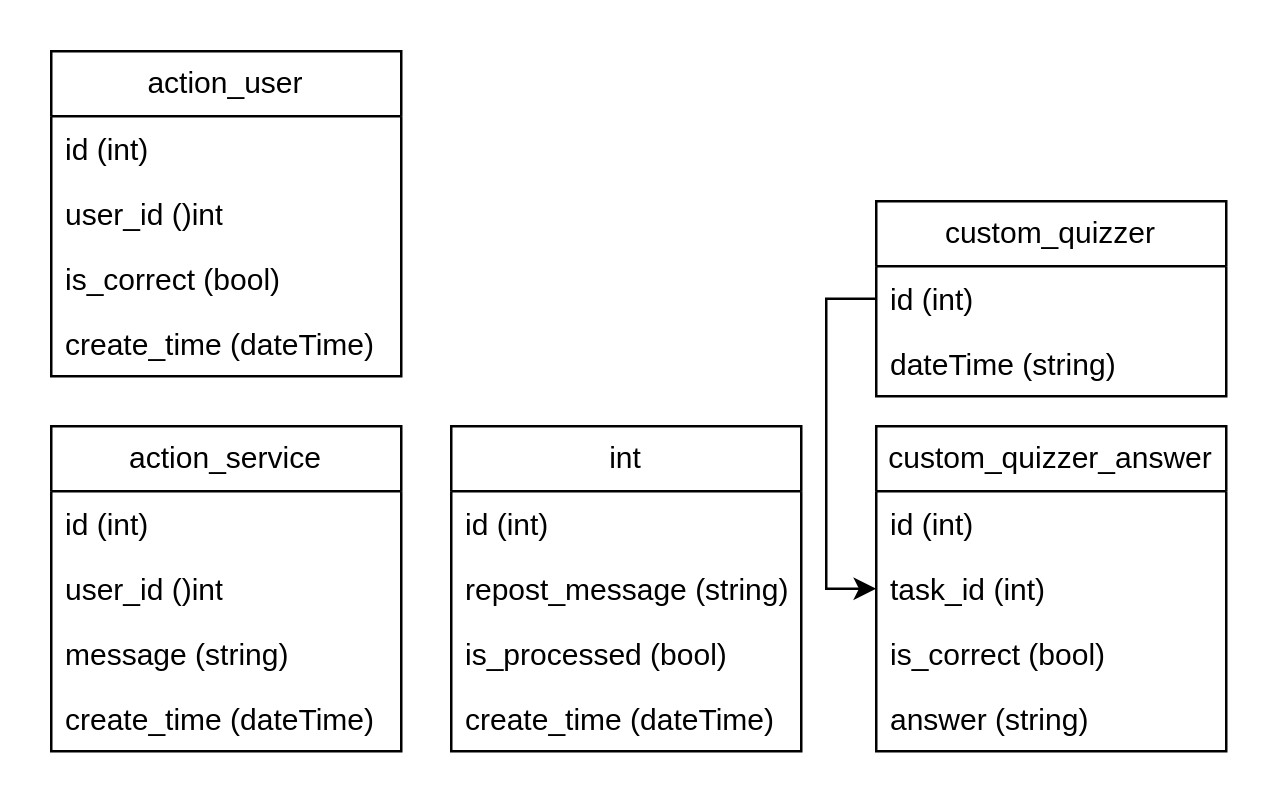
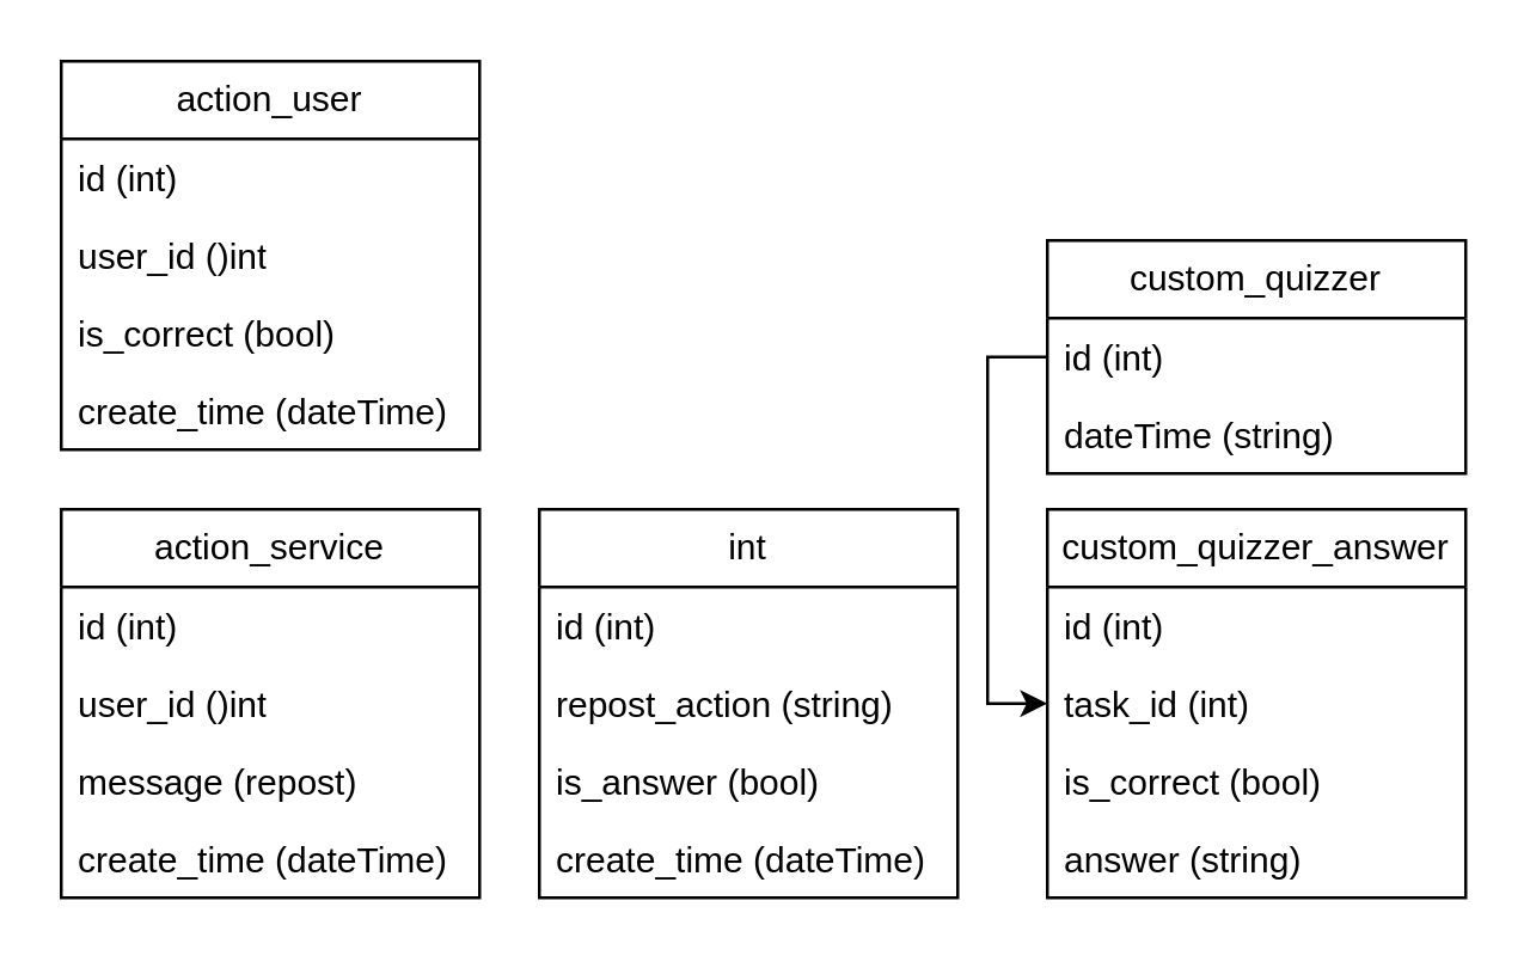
- <mxCell id="22" value="repost_message (string)" style="text;strokeColor=none;fillColor=none;align=left;verticalAlign=top;spacingLeft=4;spacingRight=4;overflow=hidden;rotatable=0;points=[[0,0.5],[1,0.5]];portConstraint=eastwest;whiteSpace=wrap;html=1;" vertex="1" parent="20"><mxGeometry y="52" width="140" height="26" as="geometry" /></mxCell>
+ <mxCell id="22" value="repost_action (string)" style="text;strokeColor=none;fillColor=none;align=left;verticalAlign=top;spacingLeft=4;spacingRight=4;overflow=hidden;rotatable=0;points=[[0,0.5],[1,0.5]];portConstraint=eastwest;whiteSpace=wrap;html=1;" vertex="1" parent="20"><mxGeometry y="52" width="140" height="26" as="geometry" /></mxCell>
- <mxCell id="10" value="message (string)" style="text;strokeColor=none;fillColor=none;align=left;verticalAlign=top;spacingLeft=4;spacingRight=4;overflow=hidden;rotatable=0;points=[[0,0.5],[1,0.5]];portConstraint=eastwest;whiteSpace=wrap;html=1;" vertex="1" parent="7"><mxGeometry y="78" width="140" height="26" as="geometry" /></mxCell>
+ <mxCell id="10" value="message (repost)" style="text;strokeColor=none;fillColor=none;align=left;verticalAlign=top;spacingLeft=4;spacingRight=4;overflow=hidden;rotatable=0;points=[[0,0.5],[1,0.5]];portConstraint=eastwest;whiteSpace=wrap;html=1;" vertex="1" parent="7"><mxGeometry y="78" width="140" height="26" as="geometry" /></mxCell>
- <mxCell id="23" value="is_processed (bool)" style="text;strokeColor=none;fillColor=none;align=left;verticalAlign=top;spacingLeft=4;spacingRight=4;overflow=hidden;rotatable=0;points=[[0,0.5],[1,0.5]];portConstraint=eastwest;whiteSpace=wrap;html=1;" vertex="1" parent="20"><mxGeometry y="78" width="140" height="26" as="geometry" /></mxCell>
+ <mxCell id="23" value="is_answer (bool)" style="text;strokeColor=none;fillColor=none;align=left;verticalAlign=top;spacingLeft=4;spacingRight=4;overflow=hidden;rotatable=0;points=[[0,0.5],[1,0.5]];portConstraint=eastwest;whiteSpace=wrap;html=1;" vertex="1" parent="20"><mxGeometry y="78" width="140" height="26" as="geometry" /></mxCell>
